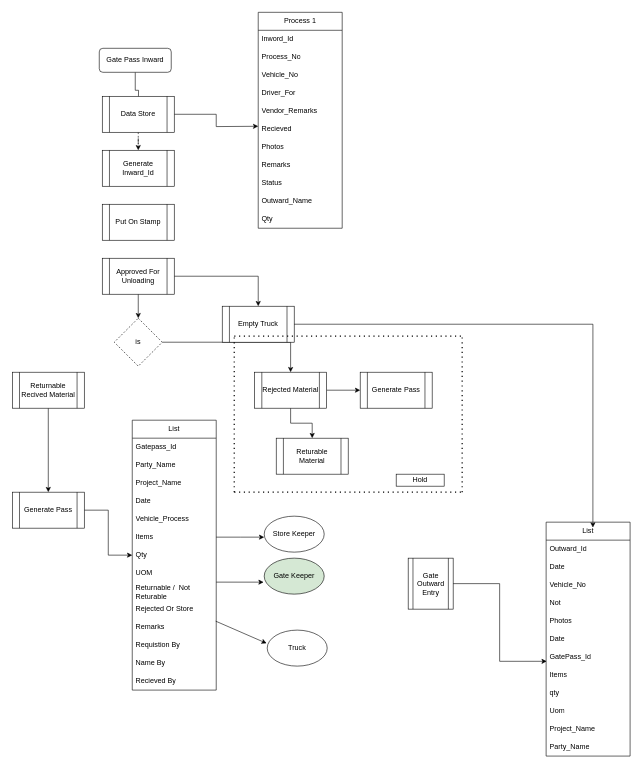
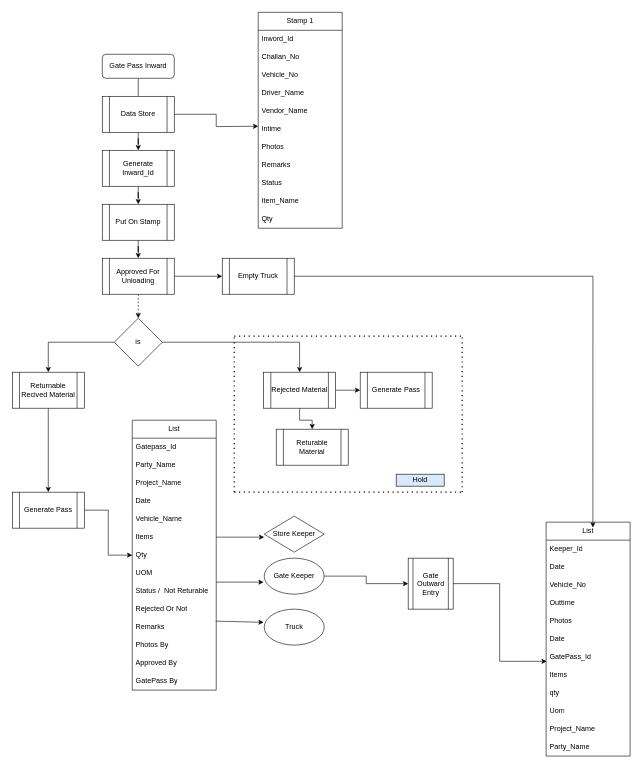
- <mxCell id="7" value="Process 1" style="swimlane;fontStyle=0;childLayout=stackLayout;horizontal=1;startSize=30;horizontalStack=0;resizeParent=1;resizeParentMax=0;resizeLast=0;collapsible=1;marginBottom=0;whiteSpace=wrap;html=1;" parent="1" vertex="1"><mxGeometry x="430" y="20" width="140" height="360" as="geometry" /></mxCell>
+ <mxCell id="7" value="Stamp 1" style="swimlane;fontStyle=0;childLayout=stackLayout;horizontal=1;startSize=30;horizontalStack=0;resizeParent=1;resizeParentMax=0;resizeLast=0;collapsible=1;marginBottom=0;whiteSpace=wrap;html=1;" parent="1" vertex="1"><mxGeometry x="430" y="20" width="140" height="360" as="geometry" /></mxCell>
- <mxCell id="9" value="Process_No" style="text;strokeColor=none;fillColor=none;align=left;verticalAlign=middle;spacingLeft=4;spacingRight=4;overflow=hidden;points=[[0,0.5],[1,0.5]];portConstraint=eastwest;rotatable=0;whiteSpace=wrap;html=1;" parent="7" vertex="1"><mxGeometry y="60" width="140" height="30" as="geometry" /></mxCell>
+ <mxCell id="9" value="Challan_No" style="text;strokeColor=none;fillColor=none;align=left;verticalAlign=middle;spacingLeft=4;spacingRight=4;overflow=hidden;points=[[0,0.5],[1,0.5]];portConstraint=eastwest;rotatable=0;whiteSpace=wrap;html=1;" parent="7" vertex="1"><mxGeometry y="60" width="140" height="30" as="geometry" /></mxCell>
- <mxCell id="3" value="Gate Pass Inward" style="rounded=1;whiteSpace=wrap;html=1;fontSize=12;glass=0;strokeWidth=1;shadow=0;" parent="1" vertex="1"><mxGeometry x="165" y="80" width="120" height="40" as="geometry" /></mxCell>
+ <mxCell id="3" value="Gate Pass Inward" style="rounded=1;whiteSpace=wrap;html=1;fontSize=12;glass=0;strokeWidth=1;shadow=0;" parent="1" vertex="1"><mxGeometry x="170" y="90" width="120" height="40" as="geometry" /></mxCell>
- <mxCell id="11" value="Driver_For" style="text;strokeColor=none;fillColor=none;align=left;verticalAlign=middle;spacingLeft=4;spacingRight=4;overflow=hidden;points=[[0,0.5],[1,0.5]];portConstraint=eastwest;rotatable=0;whiteSpace=wrap;html=1;" parent="7" vertex="1"><mxGeometry y="120" width="140" height="30" as="geometry" /></mxCell>
+ <mxCell id="11" value="Driver_Name" style="text;strokeColor=none;fillColor=none;align=left;verticalAlign=middle;spacingLeft=4;spacingRight=4;overflow=hidden;points=[[0,0.5],[1,0.5]];portConstraint=eastwest;rotatable=0;whiteSpace=wrap;html=1;" parent="7" vertex="1"><mxGeometry y="120" width="140" height="30" as="geometry" /></mxCell>
- <mxCell id="12" value="Vendor_Remarks" style="text;strokeColor=none;fillColor=none;align=left;verticalAlign=middle;spacingLeft=4;spacingRight=4;overflow=hidden;points=[[0,0.5],[1,0.5]];portConstraint=eastwest;rotatable=0;whiteSpace=wrap;html=1;" parent="7" vertex="1"><mxGeometry y="150" width="140" height="30" as="geometry" /></mxCell>
+ <mxCell id="12" value="Vendor_Name" style="text;strokeColor=none;fillColor=none;align=left;verticalAlign=middle;spacingLeft=4;spacingRight=4;overflow=hidden;points=[[0,0.5],[1,0.5]];portConstraint=eastwest;rotatable=0;whiteSpace=wrap;html=1;" parent="7" vertex="1"><mxGeometry y="150" width="140" height="30" as="geometry" /></mxCell>
- <mxCell id="13" value="Recieved" style="text;strokeColor=none;fillColor=none;align=left;verticalAlign=middle;spacingLeft=4;spacingRight=4;overflow=hidden;points=[[0,0.5],[1,0.5]];portConstraint=eastwest;rotatable=0;whiteSpace=wrap;html=1;" parent="7" vertex="1"><mxGeometry y="180" width="140" height="30" as="geometry" /></mxCell>
+ <mxCell id="13" value="Intime" style="text;strokeColor=none;fillColor=none;align=left;verticalAlign=middle;spacingLeft=4;spacingRight=4;overflow=hidden;points=[[0,0.5],[1,0.5]];portConstraint=eastwest;rotatable=0;whiteSpace=wrap;html=1;" parent="7" vertex="1"><mxGeometry y="180" width="140" height="30" as="geometry" /></mxCell>
- <mxCell id="5" value="" style="edgeStyle=orthogonalEdgeStyle;rounded=0;orthogonalLoop=1;jettySize=auto;html=1;dashed=1;" parent="1" source="6" target="20" edge="1"><mxGeometry relative="1" as="geometry" /></mxCell>
+ <mxCell id="5" value="" style="edgeStyle=orthogonalEdgeStyle;rounded=0;orthogonalLoop=1;jettySize=auto;html=1;" parent="1" source="6" target="20" edge="1"><mxGeometry relative="1" as="geometry" /></mxCell>
+ <mxCell id="19" value="" style="edgeStyle=orthogonalEdgeStyle;rounded=0;orthogonalLoop=1;jettySize=auto;html=1;" parent="1" source="20" target="22" edge="1"><mxGeometry relative="1" as="geometry" /></mxCell>
- <mxCell id="17" value="Outward_Name" style="text;strokeColor=none;fillColor=none;align=left;verticalAlign=middle;spacingLeft=4;spacingRight=4;overflow=hidden;points=[[0,0.5],[1,0.5]];portConstraint=eastwest;rotatable=0;whiteSpace=wrap;html=1;" parent="7" vertex="1"><mxGeometry y="300" width="140" height="30" as="geometry" /></mxCell>
+ <mxCell id="17" value="Item_Name" style="text;strokeColor=none;fillColor=none;align=left;verticalAlign=middle;spacingLeft=4;spacingRight=4;overflow=hidden;points=[[0,0.5],[1,0.5]];portConstraint=eastwest;rotatable=0;whiteSpace=wrap;html=1;" parent="7" vertex="1"><mxGeometry y="300" width="140" height="30" as="geometry" /></mxCell>
+ <mxCell id="21" value="" style="edgeStyle=orthogonalEdgeStyle;rounded=0;orthogonalLoop=1;jettySize=auto;html=1;" parent="1" source="22" target="25" edge="1"><mxGeometry relative="1" as="geometry" /></mxCell>
- <mxCell id="23" value="" style="edgeStyle=orthogonalEdgeStyle;rounded=0;orthogonalLoop=1;jettySize=auto;html=1;" parent="1" source="25" target="28" edge="1"><mxGeometry relative="1" as="geometry" /></mxCell>
+ <mxCell id="23" value="" style="edgeStyle=orthogonalEdgeStyle;rounded=0;orthogonalLoop=1;jettySize=auto;html=1;dashed=1;" parent="1" source="25" target="28" edge="1"><mxGeometry relative="1" as="geometry" /></mxCell>
- <mxCell id="61" value="Empty Truck" style="shape=process;whiteSpace=wrap;html=1;backgroundOutline=1;" vertex="1" parent="1"><mxGeometry x="370" y="510" width="120" height="60" as="geometry" /></mxCell>
+ <mxCell id="61" value="Empty Truck" style="shape=process;whiteSpace=wrap;html=1;backgroundOutline=1;" vertex="1" parent="1"><mxGeometry x="370" y="430" width="120" height="60" as="geometry" /></mxCell>
+ <mxCell id="26" value="" style="edgeStyle=orthogonalEdgeStyle;rounded=0;orthogonalLoop=1;jettySize=auto;html=1;" parent="1" source="28" target="30" edge="1"><mxGeometry relative="1" as="geometry" /></mxCell>
- <mxCell id="28" value="is" style="rhombus;whiteSpace=wrap;html=1;dashed=1;" parent="1" vertex="1"><mxGeometry x="190" y="530" width="80" height="80" as="geometry" /></mxCell>
+ <mxCell id="28" value="is" style="rhombus;whiteSpace=wrap;html=1;" parent="1" vertex="1"><mxGeometry x="190" y="530" width="80" height="80" as="geometry" /></mxCell>
- <mxCell id="33" value="Rejected Material" style="shape=process;whiteSpace=wrap;html=1;backgroundOutline=1;" parent="1" vertex="1"><mxGeometry x="424" y="620" width="120" height="60" as="geometry" /></mxCell>
+ <mxCell id="33" value="Rejected Material" style="shape=process;whiteSpace=wrap;html=1;backgroundOutline=1;" parent="1" vertex="1"><mxGeometry x="439" y="620" width="120" height="60" as="geometry" /></mxCell>
- <mxCell id="35" value="Returable Material" style="shape=process;whiteSpace=wrap;html=1;backgroundOutline=1;" parent="1" vertex="1"><mxGeometry x="460" y="730" width="120" height="60" as="geometry" /></mxCell>
+ <mxCell id="35" value="Returable Material" style="shape=process;whiteSpace=wrap;html=1;backgroundOutline=1;" parent="1" vertex="1"><mxGeometry x="460" y="715" width="120" height="60" as="geometry" /></mxCell>
- <mxCell id="66" value="Hold" style="rounded=0;whiteSpace=wrap;html=1;" vertex="1" parent="1"><mxGeometry x="660" y="790" width="80" height="20" as="geometry" /></mxCell>
+ <mxCell id="66" value="Hold" style="rounded=0;whiteSpace=wrap;html=1;fillColor=#dae8fc;" vertex="1" parent="1"><mxGeometry x="660" y="790" width="80" height="20" as="geometry" /></mxCell>
- <mxCell id="43" value="Vehicle_Process" style="text;strokeColor=none;fillColor=none;align=left;verticalAlign=middle;spacingLeft=4;spacingRight=4;overflow=hidden;points=[[0,0.5],[1,0.5]];portConstraint=eastwest;rotatable=0;whiteSpace=wrap;html=1;" vertex="1" parent="38"><mxGeometry y="150" width="140" height="30" as="geometry" /></mxCell>
+ <mxCell id="43" value="Vehicle_Name" style="text;strokeColor=none;fillColor=none;align=left;verticalAlign=middle;spacingLeft=4;spacingRight=4;overflow=hidden;points=[[0,0.5],[1,0.5]];portConstraint=eastwest;rotatable=0;whiteSpace=wrap;html=1;" vertex="1" parent="38"><mxGeometry y="150" width="140" height="30" as="geometry" /></mxCell>
- <mxCell id="54" value="Store Keeper" style="ellipse;whiteSpace=wrap;html=1;" vertex="1" parent="1"><mxGeometry x="440" y="860" width="100" height="60" as="geometry" /></mxCell>
+ <mxCell id="54" value="Store Keeper" style="rhombus;whiteSpace=wrap;html=1;" vertex="1" parent="1"><mxGeometry x="440" y="860" width="100" height="60" as="geometry" /></mxCell>
- <mxCell id="68" value="Outward_Id" style="text;strokeColor=none;fillColor=none;align=left;verticalAlign=middle;spacingLeft=4;spacingRight=4;overflow=hidden;points=[[0,0.5],[1,0.5]];portConstraint=eastwest;rotatable=0;whiteSpace=wrap;html=1;" vertex="1" parent="67"><mxGeometry y="30" width="140" height="30" as="geometry" /></mxCell>
+ <mxCell id="68" value="Keeper_Id" style="text;strokeColor=none;fillColor=none;align=left;verticalAlign=middle;spacingLeft=4;spacingRight=4;overflow=hidden;points=[[0,0.5],[1,0.5]];portConstraint=eastwest;rotatable=0;whiteSpace=wrap;html=1;" vertex="1" parent="67"><mxGeometry y="30" width="140" height="30" as="geometry" /></mxCell>
- <mxCell id="56" value="Gate Keeper" style="ellipse;whiteSpace=wrap;html=1;fillColor=#d5e8d4;" vertex="1" parent="1"><mxGeometry x="440" y="930" width="100" height="60" as="geometry" /></mxCell>
+ <mxCell id="56" value="Gate Keeper" style="ellipse;whiteSpace=wrap;html=1;" vertex="1" parent="1"><mxGeometry x="440" y="930" width="100" height="60" as="geometry" /></mxCell>
+ <mxCell id="55" value="" style="edgeStyle=orthogonalEdgeStyle;rounded=0;orthogonalLoop=1;jettySize=auto;html=1;" edge="1" parent="1" source="56" target="60"><mxGeometry relative="1" as="geometry" /></mxCell>
- <mxCell id="48" value="Returnable /&amp;nbsp; Not Returable" style="text;strokeColor=none;fillColor=none;align=left;verticalAlign=middle;spacingLeft=4;spacingRight=4;overflow=hidden;points=[[0,0.5],[1,0.5]];portConstraint=eastwest;rotatable=0;whiteSpace=wrap;html=1;" vertex="1" parent="38"><mxGeometry y="270" width="140" height="30" as="geometry" /></mxCell>
+ <mxCell id="48" value="Status /&amp;nbsp; Not Returable" style="text;strokeColor=none;fillColor=none;align=left;verticalAlign=middle;spacingLeft=4;spacingRight=4;overflow=hidden;points=[[0,0.5],[1,0.5]];portConstraint=eastwest;rotatable=0;whiteSpace=wrap;html=1;" vertex="1" parent="38"><mxGeometry y="270" width="140" height="30" as="geometry" /></mxCell>
- <mxCell id="71" value="Not" style="text;strokeColor=none;fillColor=none;align=left;verticalAlign=middle;spacingLeft=4;spacingRight=4;overflow=hidden;points=[[0,0.5],[1,0.5]];portConstraint=eastwest;rotatable=0;whiteSpace=wrap;html=1;" vertex="1" parent="67"><mxGeometry y="120" width="140" height="30" as="geometry" /></mxCell>
+ <mxCell id="71" value="Outtime" style="text;strokeColor=none;fillColor=none;align=left;verticalAlign=middle;spacingLeft=4;spacingRight=4;overflow=hidden;points=[[0,0.5],[1,0.5]];portConstraint=eastwest;rotatable=0;whiteSpace=wrap;html=1;" vertex="1" parent="67"><mxGeometry y="120" width="140" height="30" as="geometry" /></mxCell>
- <mxCell id="49" value="Rejected Or Store" style="text;strokeColor=none;fillColor=none;align=left;verticalAlign=middle;spacingLeft=4;spacingRight=4;overflow=hidden;points=[[0,0.5],[1,0.5]];portConstraint=eastwest;rotatable=0;whiteSpace=wrap;html=1;" vertex="1" parent="38"><mxGeometry y="300" width="140" height="30" as="geometry" /></mxCell>
+ <mxCell id="49" value="Rejected Or Not" style="text;strokeColor=none;fillColor=none;align=left;verticalAlign=middle;spacingLeft=4;spacingRight=4;overflow=hidden;points=[[0,0.5],[1,0.5]];portConstraint=eastwest;rotatable=0;whiteSpace=wrap;html=1;" vertex="1" parent="38"><mxGeometry y="300" width="140" height="30" as="geometry" /></mxCell>
- <mxCell id="51" value="Requistion By" style="text;strokeColor=none;fillColor=none;align=left;verticalAlign=middle;spacingLeft=4;spacingRight=4;overflow=hidden;points=[[0,0.5],[1,0.5]];portConstraint=eastwest;rotatable=0;whiteSpace=wrap;html=1;" vertex="1" parent="38"><mxGeometry y="360" width="140" height="30" as="geometry" /></mxCell>
+ <mxCell id="51" value="Photos By" style="text;strokeColor=none;fillColor=none;align=left;verticalAlign=middle;spacingLeft=4;spacingRight=4;overflow=hidden;points=[[0,0.5],[1,0.5]];portConstraint=eastwest;rotatable=0;whiteSpace=wrap;html=1;" vertex="1" parent="38"><mxGeometry y="360" width="140" height="30" as="geometry" /></mxCell>
- <mxCell id="58" value="Truck" style="ellipse;whiteSpace=wrap;html=1;" vertex="1" parent="1"><mxGeometry x="445" y="1050" width="100" height="60" as="geometry" /></mxCell>
+ <mxCell id="58" value="Truck" style="ellipse;whiteSpace=wrap;html=1;" vertex="1" parent="1"><mxGeometry x="440" y="1015" width="100" height="60" as="geometry" /></mxCell>
- <mxCell id="52" value="Name By" style="text;strokeColor=none;fillColor=none;align=left;verticalAlign=middle;spacingLeft=4;spacingRight=4;overflow=hidden;points=[[0,0.5],[1,0.5]];portConstraint=eastwest;rotatable=0;whiteSpace=wrap;html=1;" vertex="1" parent="38"><mxGeometry y="390" width="140" height="30" as="geometry" /></mxCell>
+ <mxCell id="52" value="Approved By" style="text;strokeColor=none;fillColor=none;align=left;verticalAlign=middle;spacingLeft=4;spacingRight=4;overflow=hidden;points=[[0,0.5],[1,0.5]];portConstraint=eastwest;rotatable=0;whiteSpace=wrap;html=1;" vertex="1" parent="38"><mxGeometry y="390" width="140" height="30" as="geometry" /></mxCell>
- <mxCell id="53" value="Recieved By" style="text;strokeColor=none;fillColor=none;align=left;verticalAlign=middle;spacingLeft=4;spacingRight=4;overflow=hidden;points=[[0,0.5],[1,0.5]];portConstraint=eastwest;rotatable=0;whiteSpace=wrap;html=1;" vertex="1" parent="38"><mxGeometry y="420" width="140" height="30" as="geometry" /></mxCell>
+ <mxCell id="53" value="GatePass By" style="text;strokeColor=none;fillColor=none;align=left;verticalAlign=middle;spacingLeft=4;spacingRight=4;overflow=hidden;points=[[0,0.5],[1,0.5]];portConstraint=eastwest;rotatable=0;whiteSpace=wrap;html=1;" vertex="1" parent="38"><mxGeometry y="420" width="140" height="30" as="geometry" /></mxCell>
